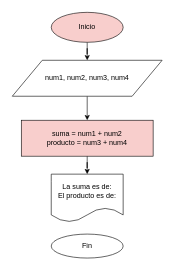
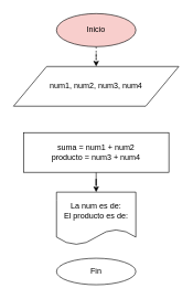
- <mxCell id="2" value="" style="edgeStyle=orthogonalEdgeStyle;rounded=0;orthogonalLoop=1;jettySize=auto;html=1;" parent="1" source="3" target="5" edge="1"><mxGeometry relative="1" as="geometry" /></mxCell>
+ <mxCell id="2" value="" style="edgeStyle=orthogonalEdgeStyle;rounded=0;orthogonalLoop=1;jettySize=auto;html=1;dashed=1;" parent="1" source="3" target="5" edge="1"><mxGeometry relative="1" as="geometry" /></mxCell>
- <mxCell id="4" value="" style="edgeStyle=orthogonalEdgeStyle;rounded=0;orthogonalLoop=1;jettySize=auto;html=1;" parent="1" source="5" target="7" edge="1"><mxGeometry relative="1" as="geometry" /></mxCell>
- <mxCell id="7" value="suma = num1 + num2&lt;br&gt;producto = num3 + num4" style="rounded=0;whiteSpace=wrap;html=1;fillColor=#f8cecc;" parent="1" vertex="1"><mxGeometry x="35" y="200" width="220" height="60" as="geometry" /></mxCell>
+ <mxCell id="7" value="suma = num1 + num2&lt;br&gt;producto = num3 + num4" style="rounded=0;whiteSpace=wrap;html=1;" parent="1" vertex="1"><mxGeometry x="35" y="200" width="220" height="60" as="geometry" /></mxCell>
- <mxCell id="8" value="La suma es de:&lt;br&gt;El producto es de:" style="shape=document;whiteSpace=wrap;html=1;boundedLbl=1;" parent="1" vertex="1"><mxGeometry x="85" y="290" width="120" height="80" as="geometry" /></mxCell>
+ <mxCell id="8" value="La num es de:&lt;br&gt;El producto es de:" style="shape=document;whiteSpace=wrap;html=1;boundedLbl=1;" parent="1" vertex="1"><mxGeometry x="85" y="290" width="120" height="80" as="geometry" /></mxCell>
